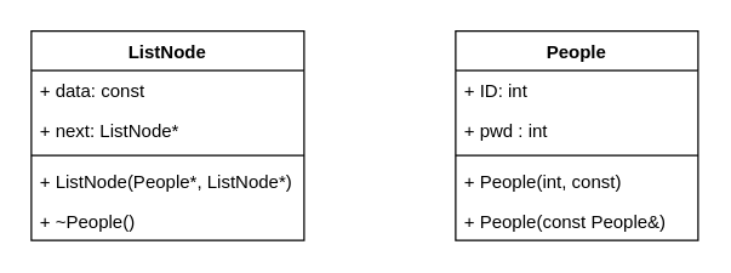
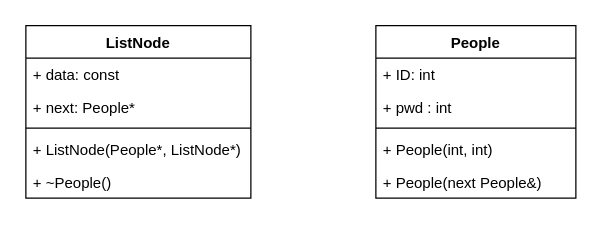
- <mxCell id="10" value="+ next: ListNode*" style="text;strokeColor=none;fillColor=none;align=left;verticalAlign=top;spacingLeft=4;spacingRight=4;overflow=hidden;rotatable=0;points=[[0,0.5],[1,0.5]];portConstraint=eastwest;" parent="8" vertex="1"><mxGeometry y="52" width="180" height="26" as="geometry" /></mxCell>
+ <mxCell id="10" value="+ next: People*" style="text;strokeColor=none;fillColor=none;align=left;verticalAlign=top;spacingLeft=4;spacingRight=4;overflow=hidden;rotatable=0;points=[[0,0.5],[1,0.5]];portConstraint=eastwest;" parent="8" vertex="1"><mxGeometry y="52" width="180" height="26" as="geometry" /></mxCell>
- <mxCell id="6" value="+ People(int, const)" style="text;strokeColor=none;fillColor=none;align=left;verticalAlign=top;spacingLeft=4;spacingRight=4;overflow=hidden;rotatable=0;points=[[0,0.5],[1,0.5]];portConstraint=eastwest;" parent="2" vertex="1"><mxGeometry y="86" width="160" height="26" as="geometry" /></mxCell>
+ <mxCell id="6" value="+ People(int, int)" style="text;strokeColor=none;fillColor=none;align=left;verticalAlign=top;spacingLeft=4;spacingRight=4;overflow=hidden;rotatable=0;points=[[0,0.5],[1,0.5]];portConstraint=eastwest;" parent="2" vertex="1"><mxGeometry y="86" width="160" height="26" as="geometry" /></mxCell>
- <mxCell id="7" value="+ People(const People&amp;)" style="text;strokeColor=none;fillColor=none;align=left;verticalAlign=top;spacingLeft=4;spacingRight=4;overflow=hidden;rotatable=0;points=[[0,0.5],[1,0.5]];portConstraint=eastwest;" parent="2" vertex="1"><mxGeometry y="112" width="160" height="26" as="geometry" /></mxCell>
+ <mxCell id="7" value="+ People(next People&amp;)" style="text;strokeColor=none;fillColor=none;align=left;verticalAlign=top;spacingLeft=4;spacingRight=4;overflow=hidden;rotatable=0;points=[[0,0.5],[1,0.5]];portConstraint=eastwest;" parent="2" vertex="1"><mxGeometry y="112" width="160" height="26" as="geometry" /></mxCell>
